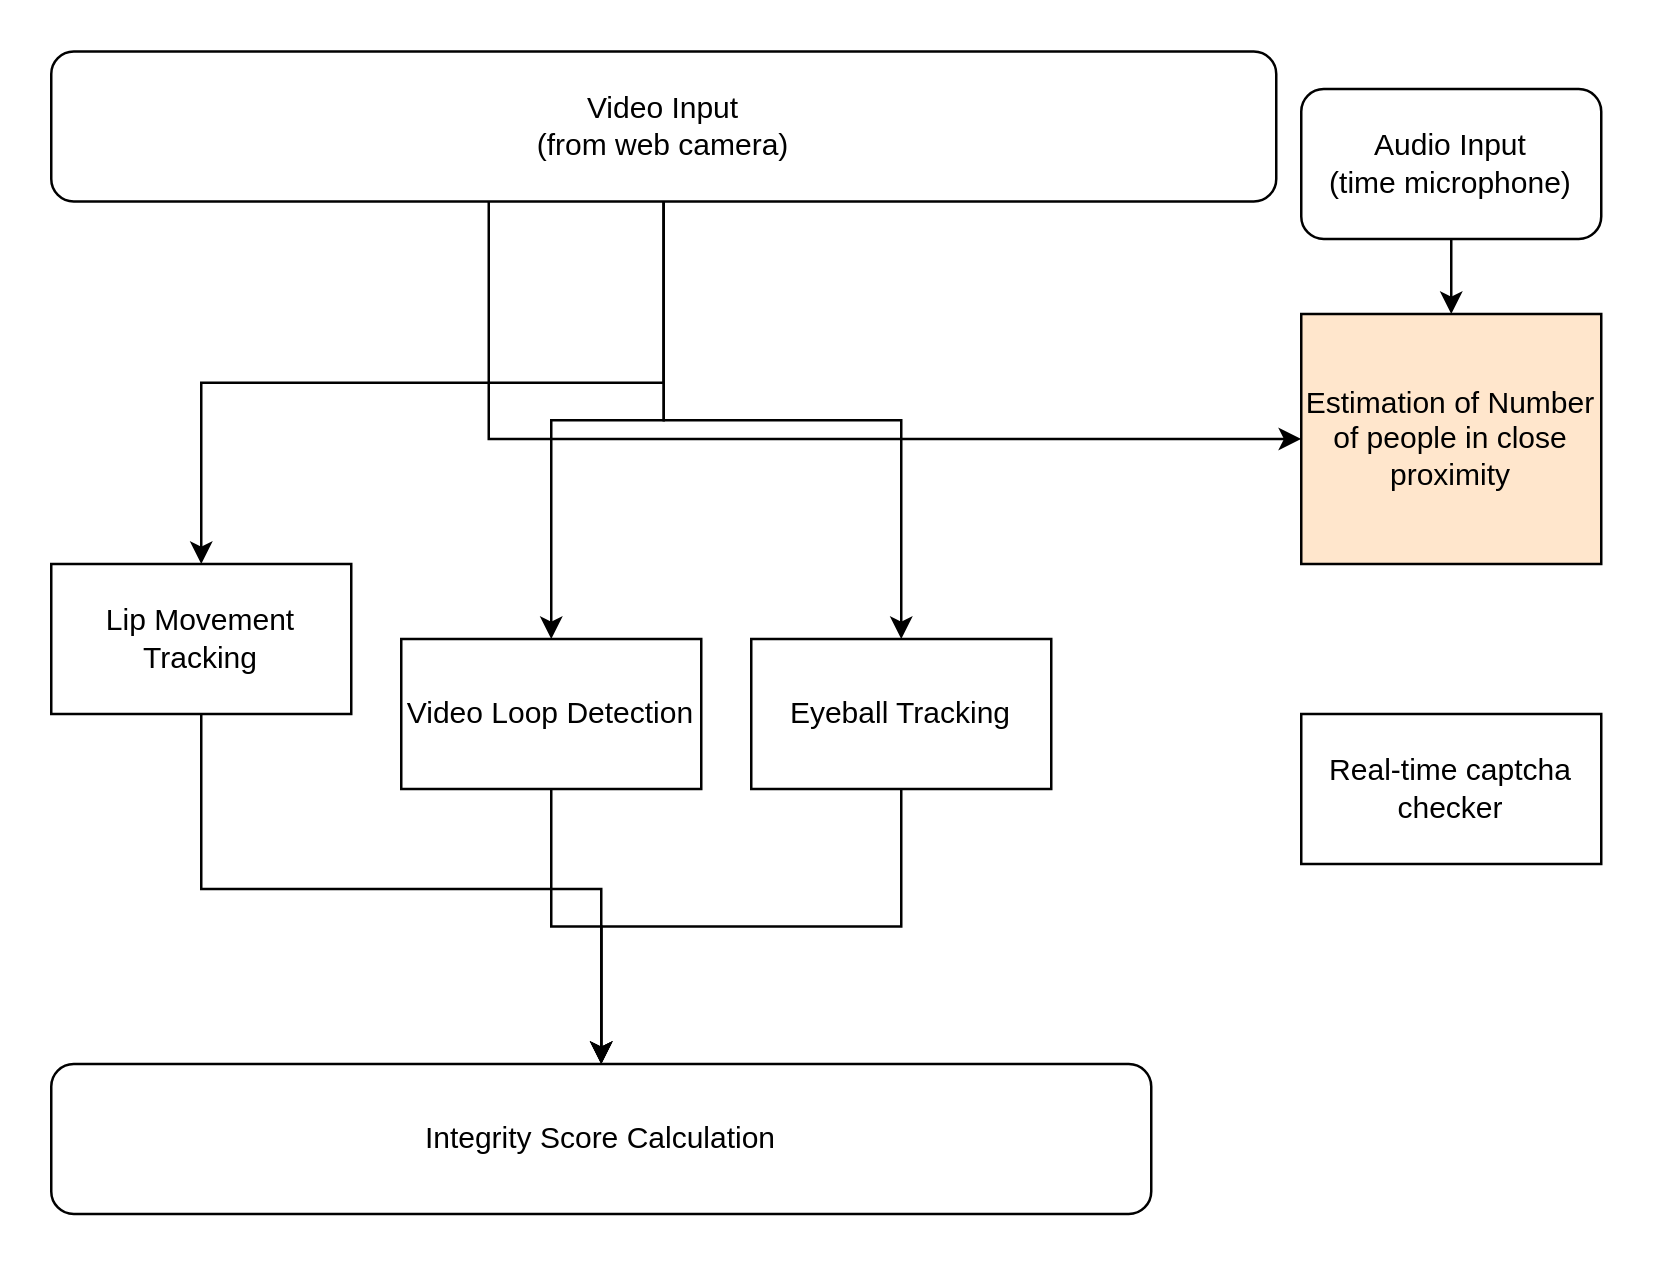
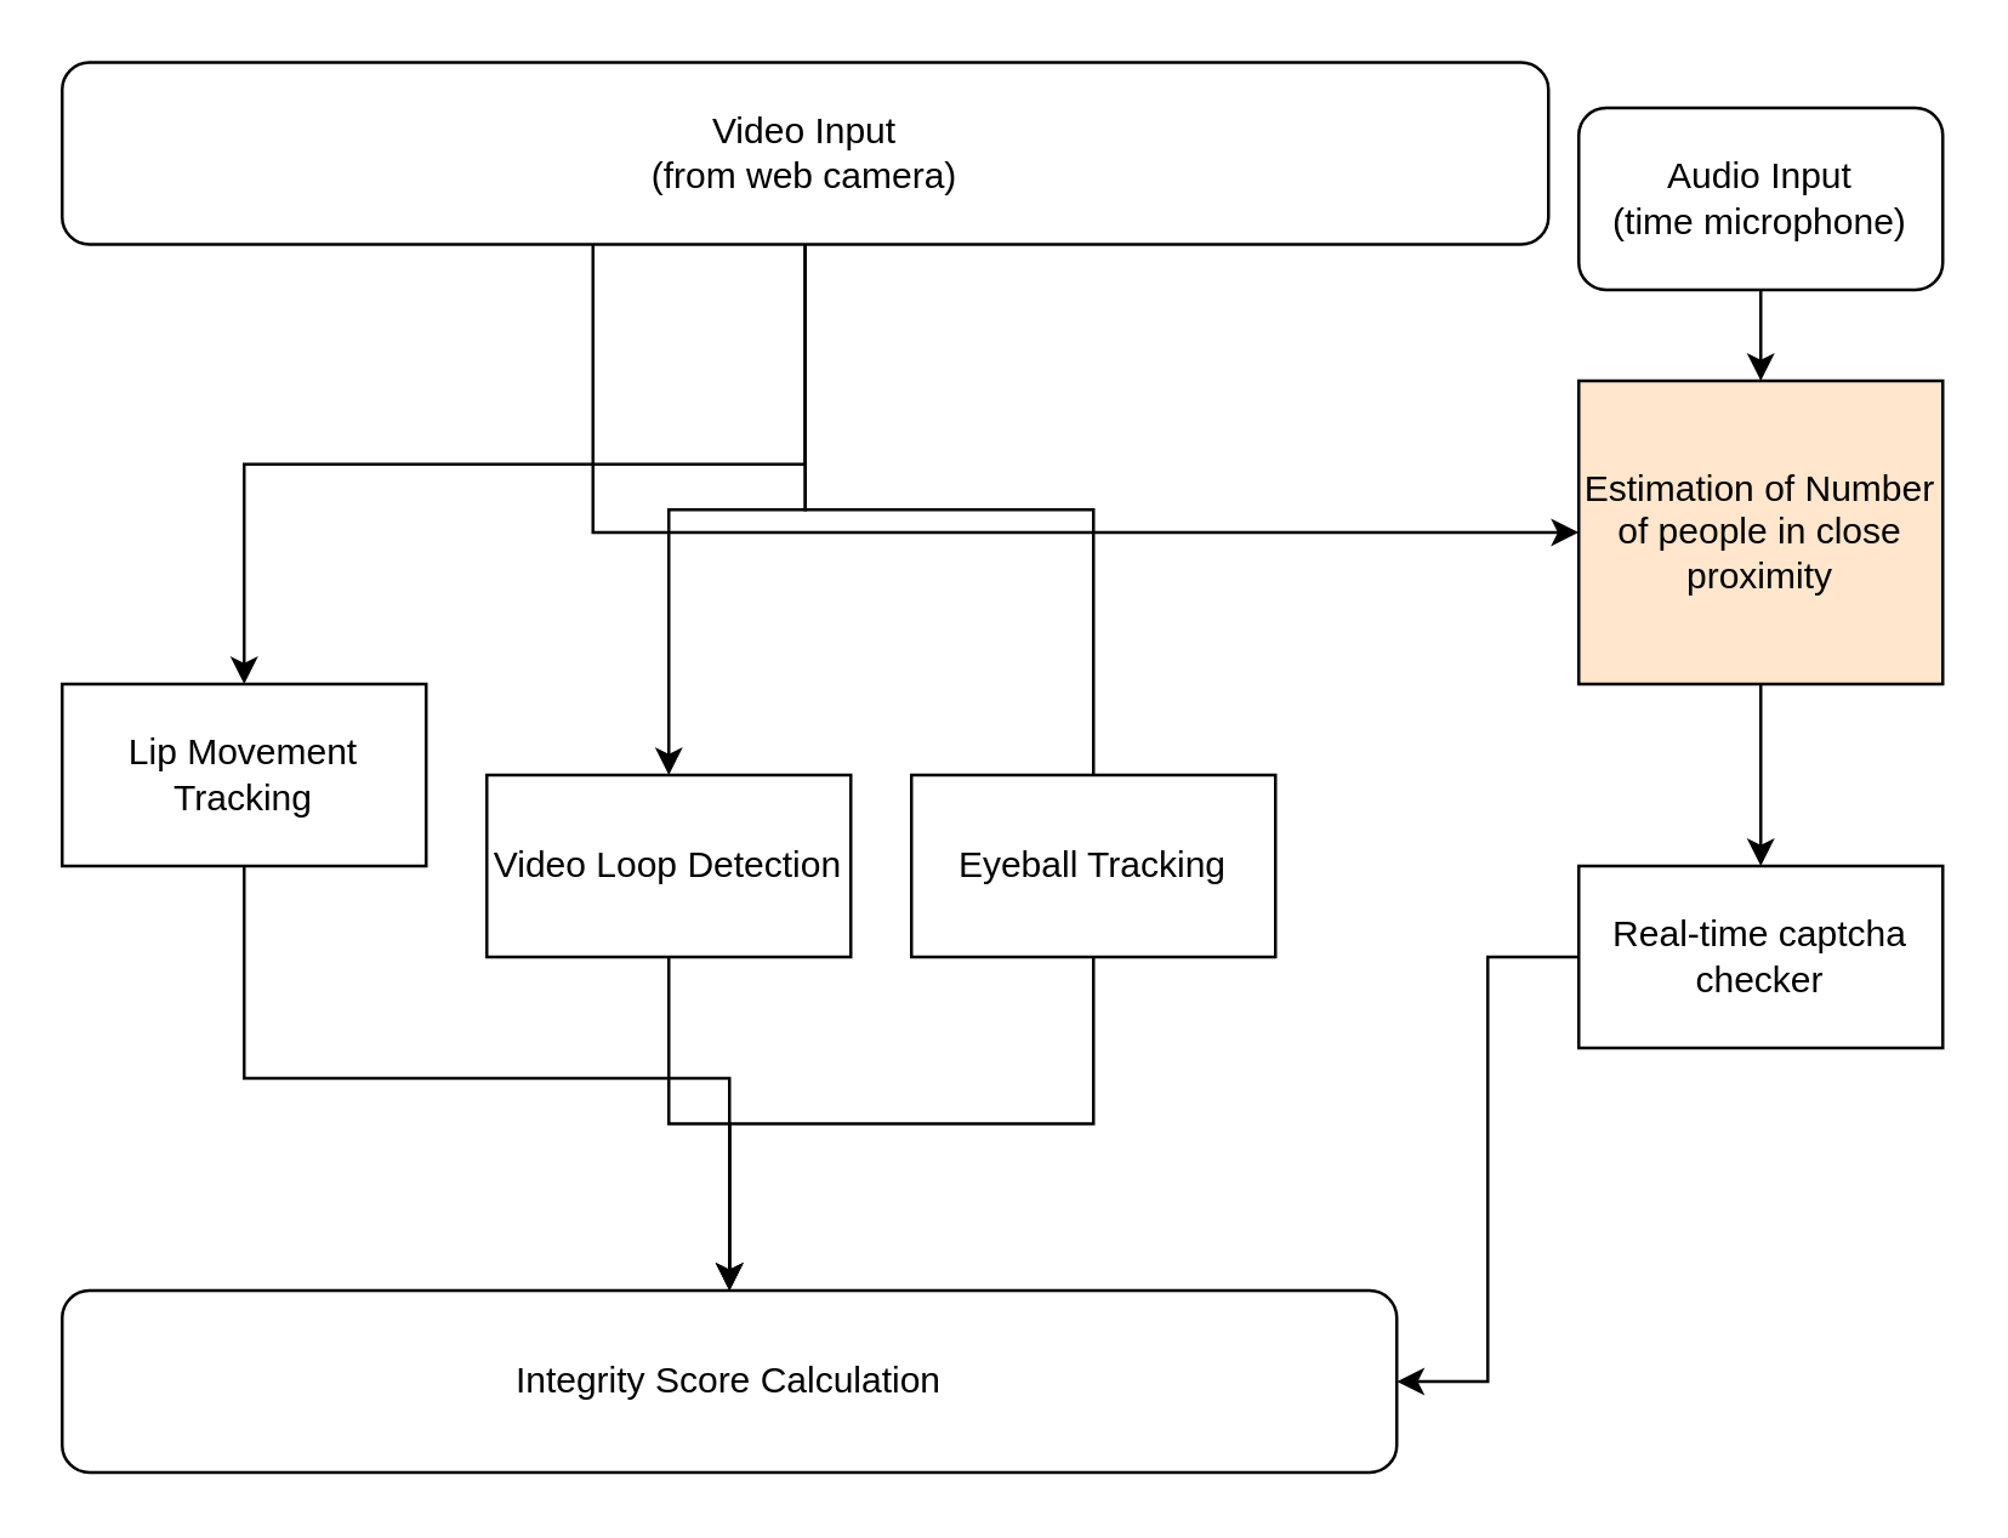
- <mxCell id="12" style="edgeStyle=orthogonalEdgeStyle;rounded=0;orthogonalLoop=1;jettySize=auto;html=1;entryX=0.5;entryY=0;entryDx=0;entryDy=0;" edge="1" parent="1" source="14" target="7"><mxGeometry relative="1" as="geometry" /></mxCell>
+ <mxCell id="12" style="edgeStyle=orthogonalEdgeStyle;rounded=0;orthogonalLoop=1;jettySize=auto;html=1;entryX=0.5;entryY=0;entryDx=0;entryDy=0;endArrow=none;" edge="1" parent="1" source="14" target="7"><mxGeometry relative="1" as="geometry" /></mxCell>
+ <mxCell id="18" style="edgeStyle=orthogonalEdgeStyle;rounded=0;orthogonalLoop=1;jettySize=auto;html=1;entryX=0.5;entryY=0;entryDx=0;entryDy=0;" edge="1" parent="1" source="19" target="9"><mxGeometry relative="1" as="geometry" /></mxCell>
+ <mxCell id="8" style="edgeStyle=orthogonalEdgeStyle;rounded=0;orthogonalLoop=1;jettySize=auto;html=1;entryX=1;entryY=0.5;entryDx=0;entryDy=0;" edge="1" parent="1" source="9" target="17"><mxGeometry relative="1" as="geometry" /></mxCell>
